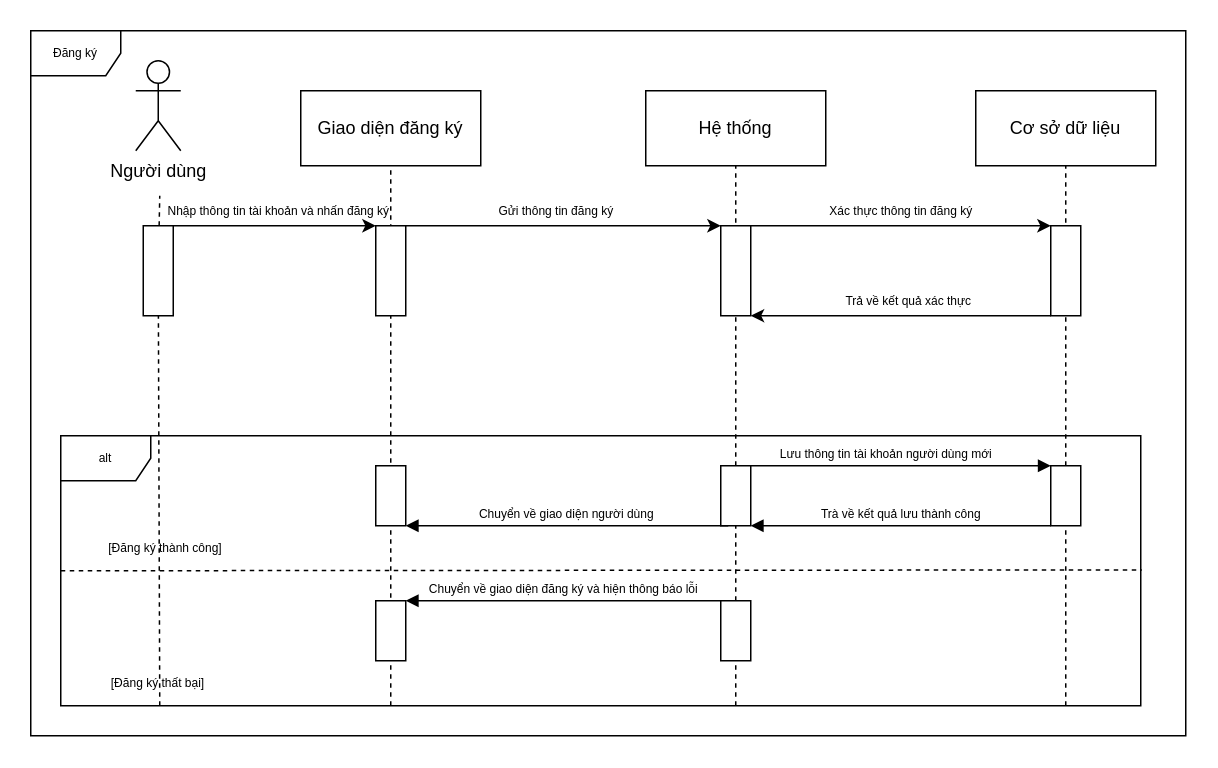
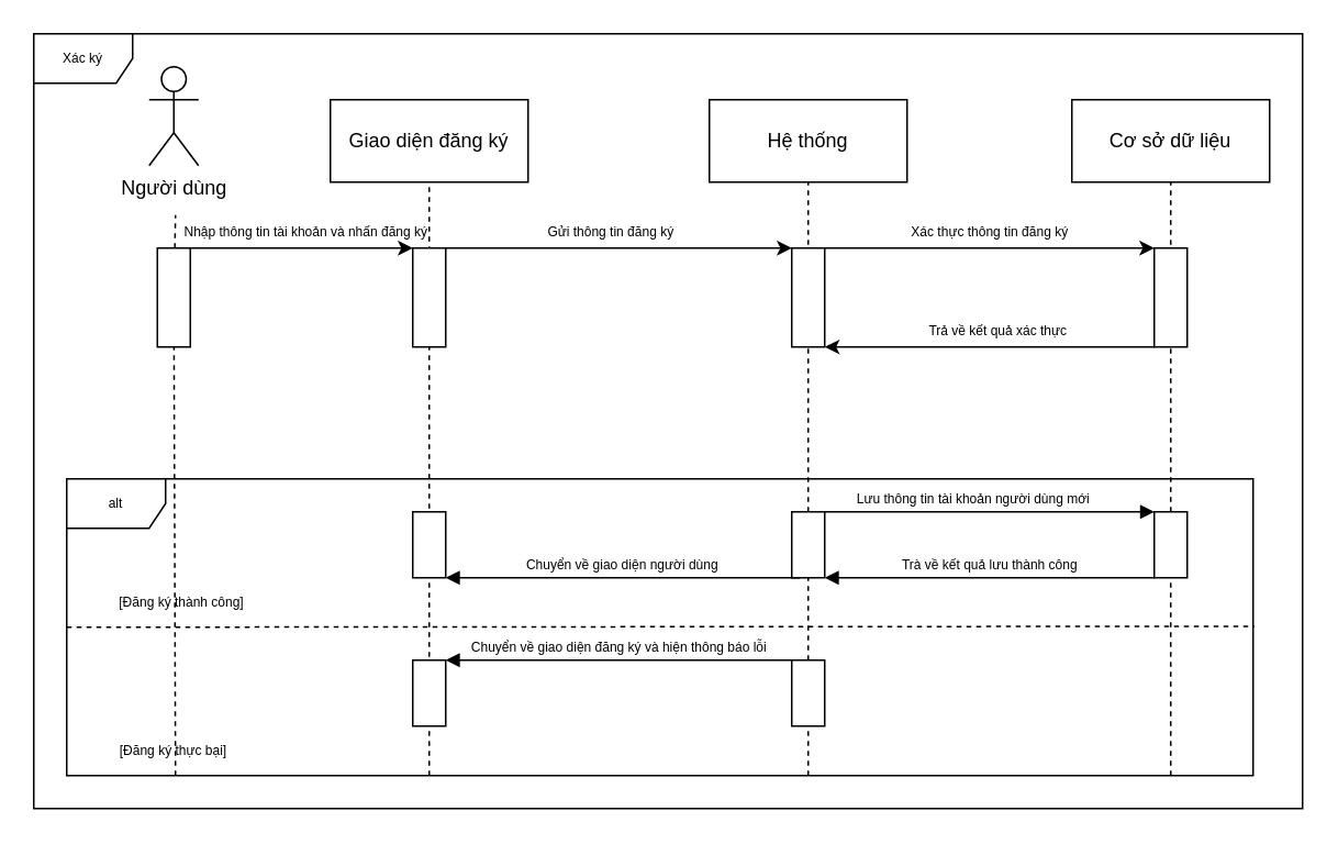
- <mxCell id="33" value="Đăng ký" style="shape=umlFrame;whiteSpace=wrap;html=1;fontSize=8;" vertex="1" parent="1"><mxGeometry x="20" y="20" width="770" height="470" as="geometry" /></mxCell>
+ <mxCell id="33" value="Xác ký" style="shape=umlFrame;whiteSpace=wrap;html=1;fontSize=8;" vertex="1" parent="1"><mxGeometry x="20" y="20" width="770" height="470" as="geometry" /></mxCell>
- <mxCell id="34" value="[Đăng ký thất bại]" style="text;html=1;strokeColor=none;fillColor=none;align=center;verticalAlign=middle;whiteSpace=wrap;rounded=0;fontSize=8;" vertex="1" parent="1"><mxGeometry x="55" y="440" width="100" height="30" as="geometry" /></mxCell>
+ <mxCell id="34" value="[Đăng ký thực bại]" style="text;html=1;strokeColor=none;fillColor=none;align=center;verticalAlign=middle;whiteSpace=wrap;rounded=0;fontSize=8;" vertex="1" parent="1"><mxGeometry x="55" y="440" width="100" height="30" as="geometry" /></mxCell>
